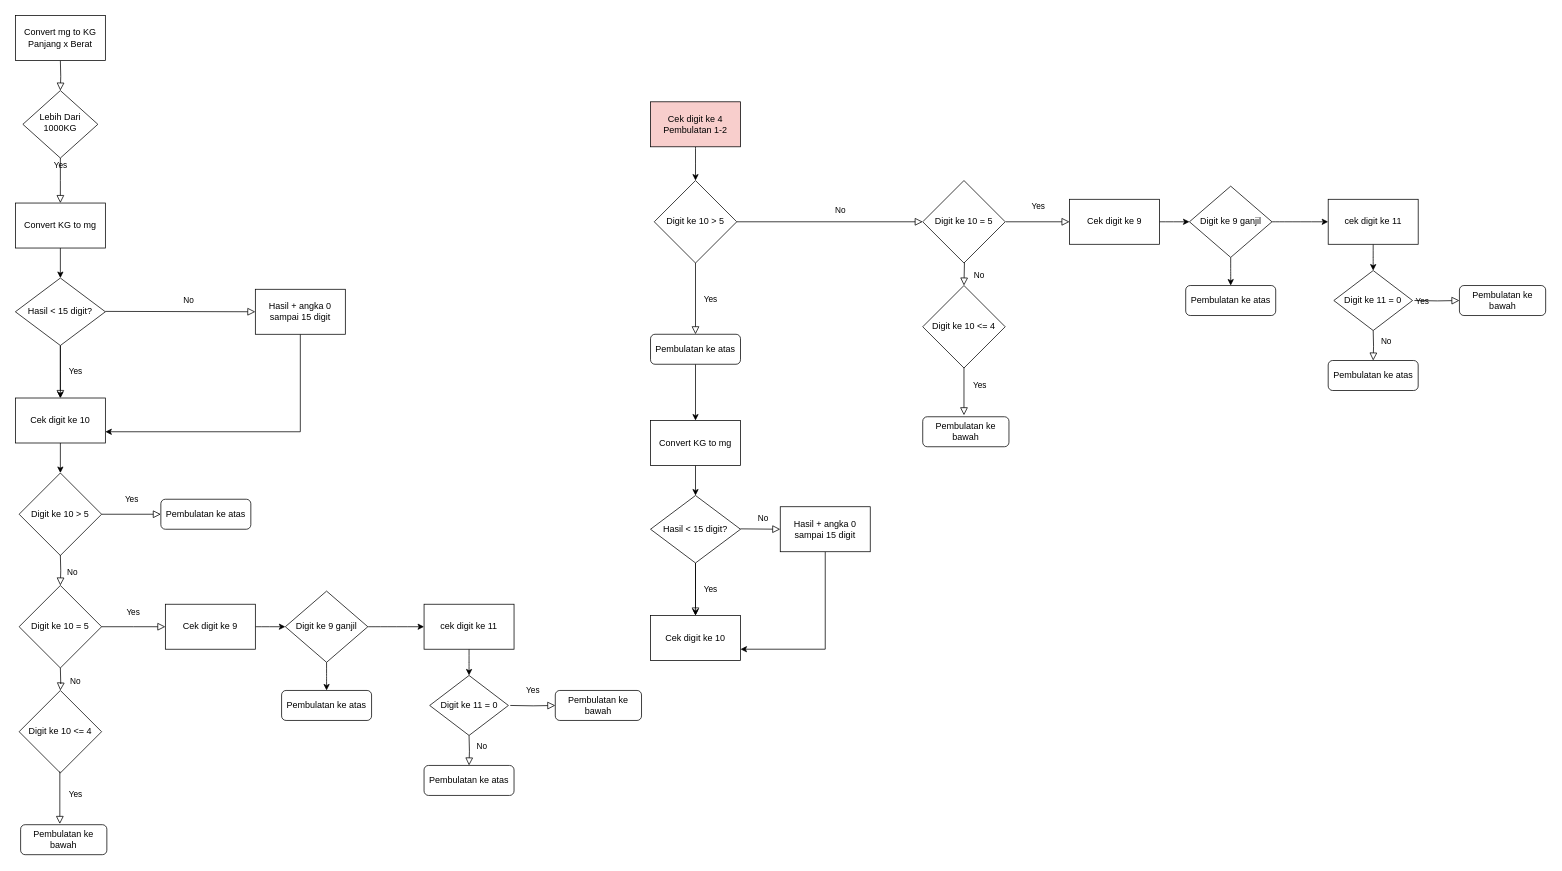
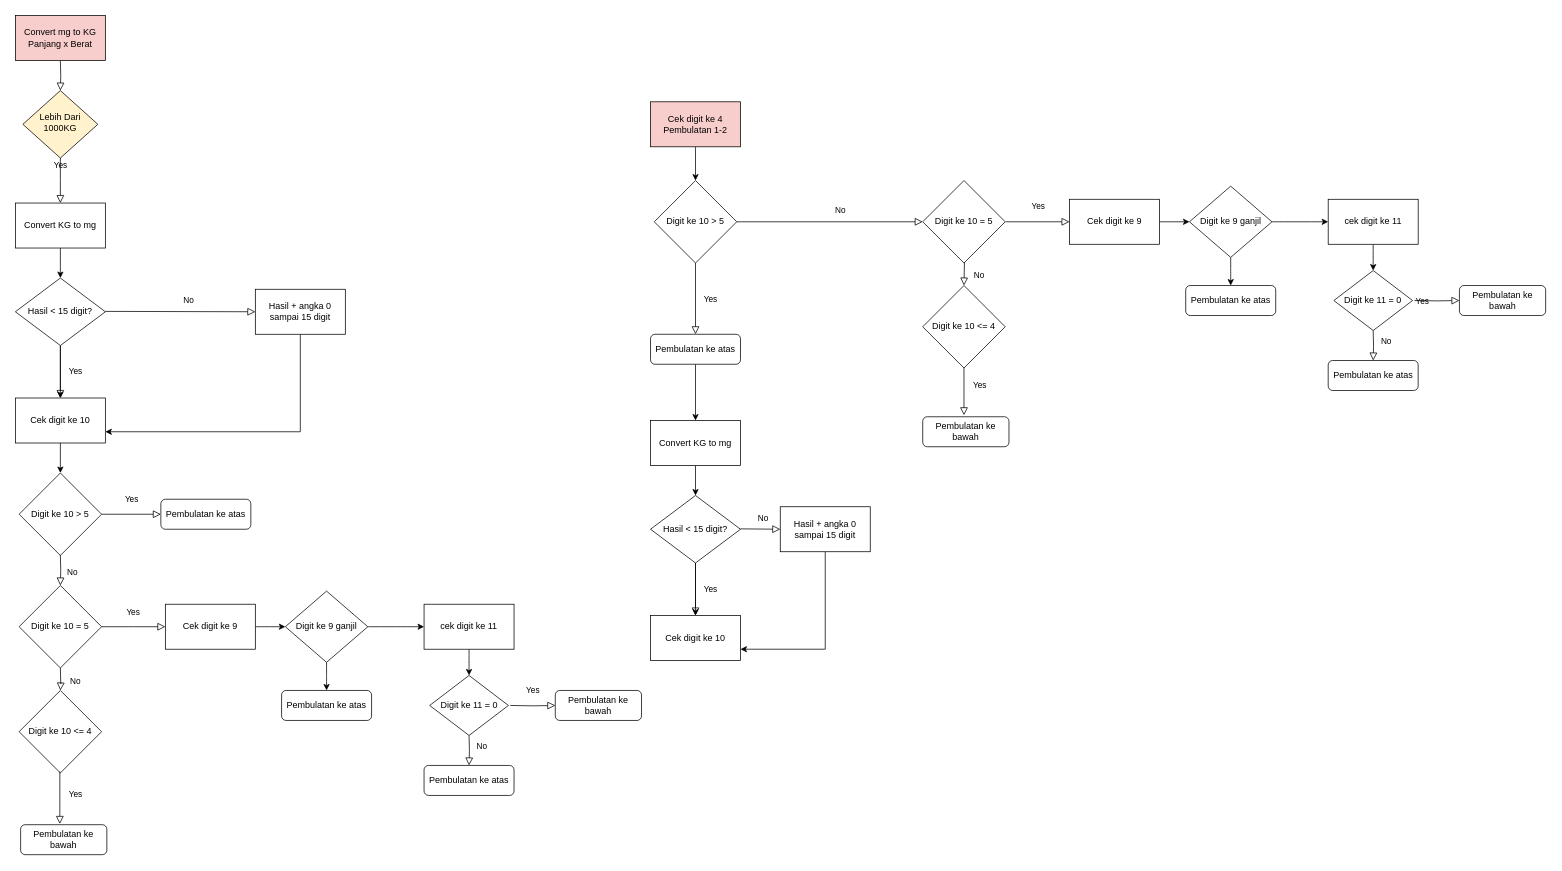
- <mxCell id="5" value="Convert mg to KG Panjang x Berat" style="rounded=0;whiteSpace=wrap;html=1;" vertex="1" parent="1"><mxGeometry y="20" width="120" height="60" as="geometry" x="20" /></mxCell>
+ <mxCell id="5" value="Convert mg to KG Panjang x Berat" style="rounded=0;whiteSpace=wrap;html=1;fillColor=#f8cecc;" vertex="1" parent="1"><mxGeometry y="20" width="120" height="60" as="geometry" x="20" /></mxCell>
- <mxCell id="4" value="Lebih Dari 1000KG&lt;br&gt;" style="rhombus;whiteSpace=wrap;html=1;shadow=0;fontFamily=Helvetica;fontSize=12;align=center;strokeWidth=1;spacing=6;spacingTop=-4;" parent="1" vertex="1"><mxGeometry x="30" y="120" width="100" height="90" as="geometry" /></mxCell>
+ <mxCell id="4" value="Lebih Dari 1000KG&lt;br&gt;" style="rhombus;whiteSpace=wrap;html=1;shadow=0;fontFamily=Helvetica;fontSize=12;align=center;strokeWidth=1;spacing=6;spacingTop=-4;fillColor=#fff2cc;" parent="1" vertex="1"><mxGeometry x="30" y="120" width="100" height="90" as="geometry" /></mxCell>
